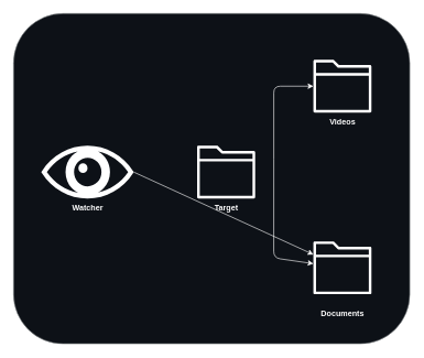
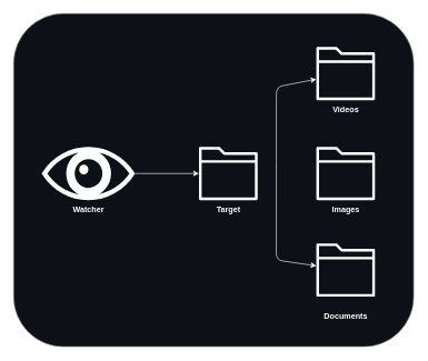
- <mxCell id="6" value="&lt;b&gt;&lt;font style=&quot;color: rgb(255, 255, 255);&quot;&gt;Videos&lt;/font&gt;&lt;/b&gt;" style="sketch=0;outlineConnect=0;dashed=0;verticalLabelPosition=bottom;verticalAlign=top;align=center;html=1;fontSize=12;fontStyle=0;aspect=fixed;pointerEvents=1;shape=mxgraph.aws4.folder;movable=1;resizable=1;rotatable=1;deletable=1;editable=1;locked=0;connectable=1;" parent="1" vertex="1"><mxGeometry x="474.05" y="90" width="87.9" height="80" as="geometry" /></mxCell>
+ <mxCell id="6" value="&lt;b&gt;&lt;font style=&quot;color: rgb(255, 255, 255);&quot;&gt;Videos&lt;/font&gt;&lt;/b&gt;" style="sketch=0;outlineConnect=0;dashed=0;verticalLabelPosition=bottom;verticalAlign=top;align=center;html=1;fontSize=12;fontStyle=0;aspect=fixed;pointerEvents=1;shape=mxgraph.aws4.folder;movable=1;resizable=1;rotatable=1;deletable=1;editable=1;locked=0;connectable=1;" parent="1" vertex="1"><mxGeometry x="474.05" y="70" width="87.9" height="80" as="geometry" /></mxCell>
+ <mxCell id="4" value="&lt;b&gt;&lt;font style=&quot;color: rgb(255, 255, 255);&quot;&gt;Images&lt;/font&gt;&lt;/b&gt;" style="sketch=0;outlineConnect=0;dashed=0;verticalLabelPosition=bottom;verticalAlign=top;align=center;html=1;fontSize=12;fontStyle=0;aspect=fixed;pointerEvents=1;shape=mxgraph.aws4.folder;movable=1;resizable=1;rotatable=1;deletable=1;editable=1;locked=0;connectable=1;" parent="1" vertex="1"><mxGeometry x="474.05" y="220" width="87.9" height="80" as="geometry" /></mxCell>
- <mxCell id="8" value="" style="endArrow=classic;html=1;exitX=1;exitY=0.5;exitDx=0;exitDy=0;exitPerimeter=0;fontSize=12;endSize=6;jumpSize=6;strokeColor=#FFFFFF;movable=1;resizable=1;rotatable=1;deletable=1;editable=1;locked=0;connectable=1;" parent="1" source="3" target="5" edge="1"><mxGeometry width="50" height="50" relative="1" as="geometry"><mxPoint x="48" y="120" as="sourcePoint" /><mxPoint x="98" y="70" as="targetPoint" /></mxGeometry></mxCell>
+ <mxCell id="8" value="" style="endArrow=classic;html=1;exitX=1;exitY=0.5;exitDx=0;exitDy=0;exitPerimeter=0;fontSize=12;endSize=6;jumpSize=6;strokeColor=#FFFFFF;movable=1;resizable=1;rotatable=1;deletable=1;editable=1;locked=0;connectable=1;" parent="1" source="3" target="7" edge="1"><mxGeometry width="50" height="50" relative="1" as="geometry"><mxPoint x="48" y="120" as="sourcePoint" /><mxPoint x="98" y="70" as="targetPoint" /></mxGeometry></mxCell>
